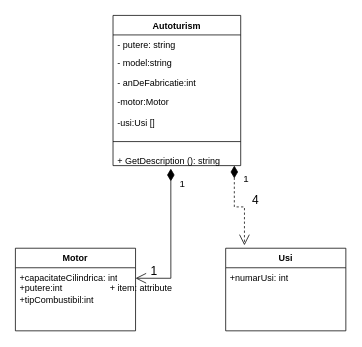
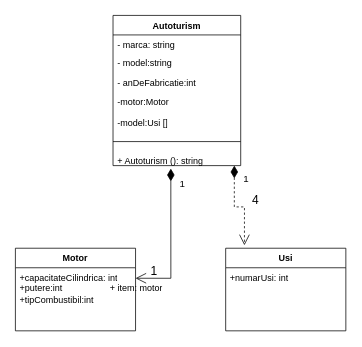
- <mxCell id="3" value="- putere: string" style="text;strokeColor=none;fillColor=none;align=left;verticalAlign=top;spacingLeft=4;spacingRight=4;overflow=hidden;rotatable=0;points=[[0,0.5],[1,0.5]];portConstraint=eastwest;whiteSpace=wrap;html=1;" parent="2" vertex="1"><mxGeometry y="26" width="170" height="24" as="geometry" /></mxCell>
+ <mxCell id="3" value="- marca: string" style="text;strokeColor=none;fillColor=none;align=left;verticalAlign=top;spacingLeft=4;spacingRight=4;overflow=hidden;rotatable=0;points=[[0,0.5],[1,0.5]];portConstraint=eastwest;whiteSpace=wrap;html=1;" parent="2" vertex="1"><mxGeometry y="26" width="170" height="24" as="geometry" /></mxCell>
- <mxCell id="7" value="-usi:Usi []" style="text;strokeColor=none;fillColor=none;align=left;verticalAlign=top;spacingLeft=4;spacingRight=4;overflow=hidden;rotatable=0;points=[[0,0.5],[1,0.5]];portConstraint=eastwest;whiteSpace=wrap;html=1;" vertex="1" parent="2"><mxGeometry y="130" width="170" height="26" as="geometry" /></mxCell>
+ <mxCell id="7" value="-model:Usi []" style="text;strokeColor=none;fillColor=none;align=left;verticalAlign=top;spacingLeft=4;spacingRight=4;overflow=hidden;rotatable=0;points=[[0,0.5],[1,0.5]];portConstraint=eastwest;whiteSpace=wrap;html=1;" vertex="1" parent="2"><mxGeometry y="130" width="170" height="26" as="geometry" /></mxCell>
- <mxCell id="9" value="+ GetDescription (): string" style="text;strokeColor=none;fillColor=none;align=left;verticalAlign=top;spacingLeft=4;spacingRight=4;overflow=hidden;rotatable=0;points=[[0,0.5],[1,0.5]];portConstraint=eastwest;whiteSpace=wrap;html=1;" parent="2" vertex="1"><mxGeometry y="180" width="170" height="20" as="geometry" /></mxCell>
+ <mxCell id="9" value="+ Autoturism (): string" style="text;strokeColor=none;fillColor=none;align=left;verticalAlign=top;spacingLeft=4;spacingRight=4;overflow=hidden;rotatable=0;points=[[0,0.5],[1,0.5]];portConstraint=eastwest;whiteSpace=wrap;html=1;" parent="2" vertex="1"><mxGeometry y="180" width="170" height="20" as="geometry" /></mxCell>
- <mxCell id="20" value="+ item: attribute" style="text;strokeColor=none;fillColor=none;align=left;verticalAlign=top;spacingLeft=4;spacingRight=4;overflow=hidden;rotatable=0;points=[[0,0.5],[1,0.5]];portConstraint=eastwest;whiteSpace=wrap;html=1;" vertex="1" parent="1"><mxGeometry x="140" y="370" width="100" height="26" as="geometry" /></mxCell>
+ <mxCell id="20" value="+ item: motor" style="text;strokeColor=none;fillColor=none;align=left;verticalAlign=top;spacingLeft=4;spacingRight=4;overflow=hidden;rotatable=0;points=[[0,0.5],[1,0.5]];portConstraint=eastwest;whiteSpace=wrap;html=1;" vertex="1" parent="1"><mxGeometry x="140" y="370" width="100" height="26" as="geometry" /></mxCell>
